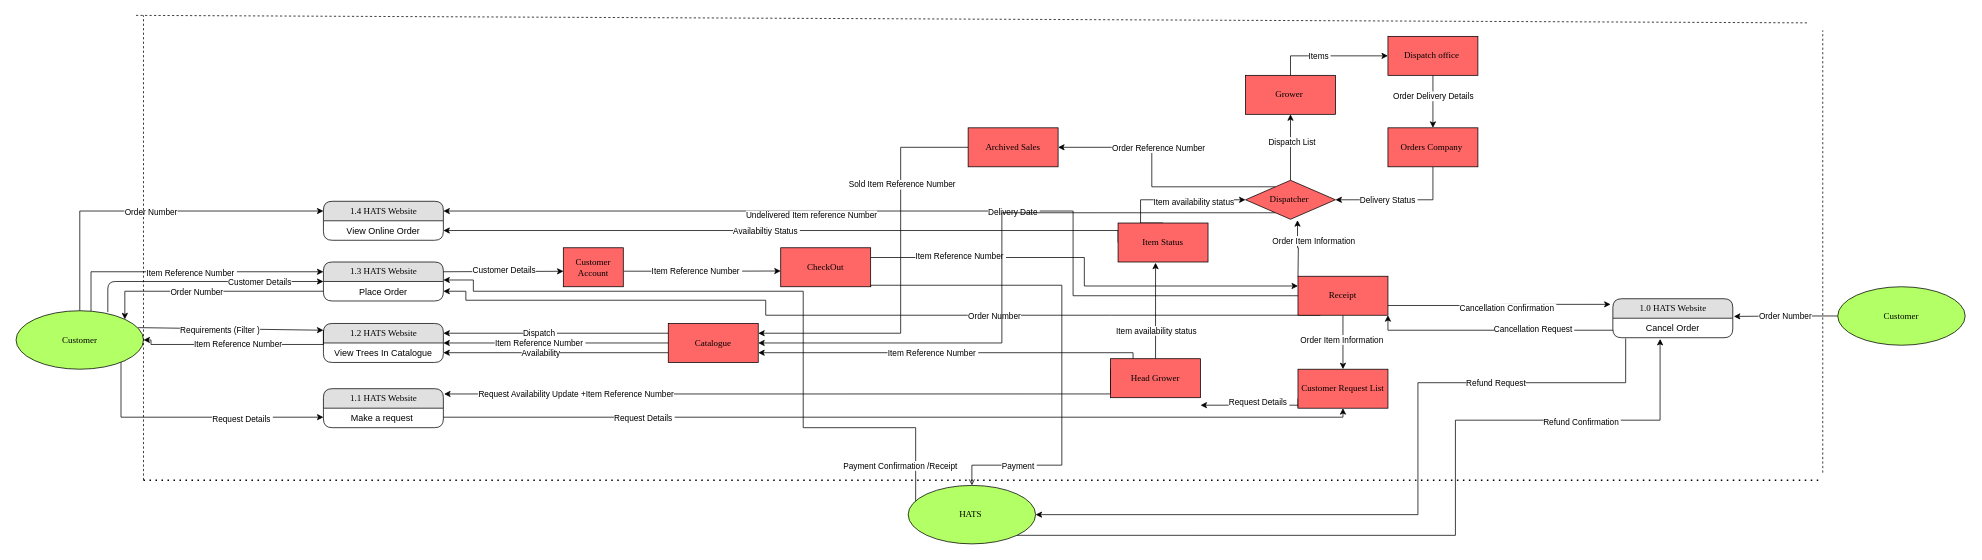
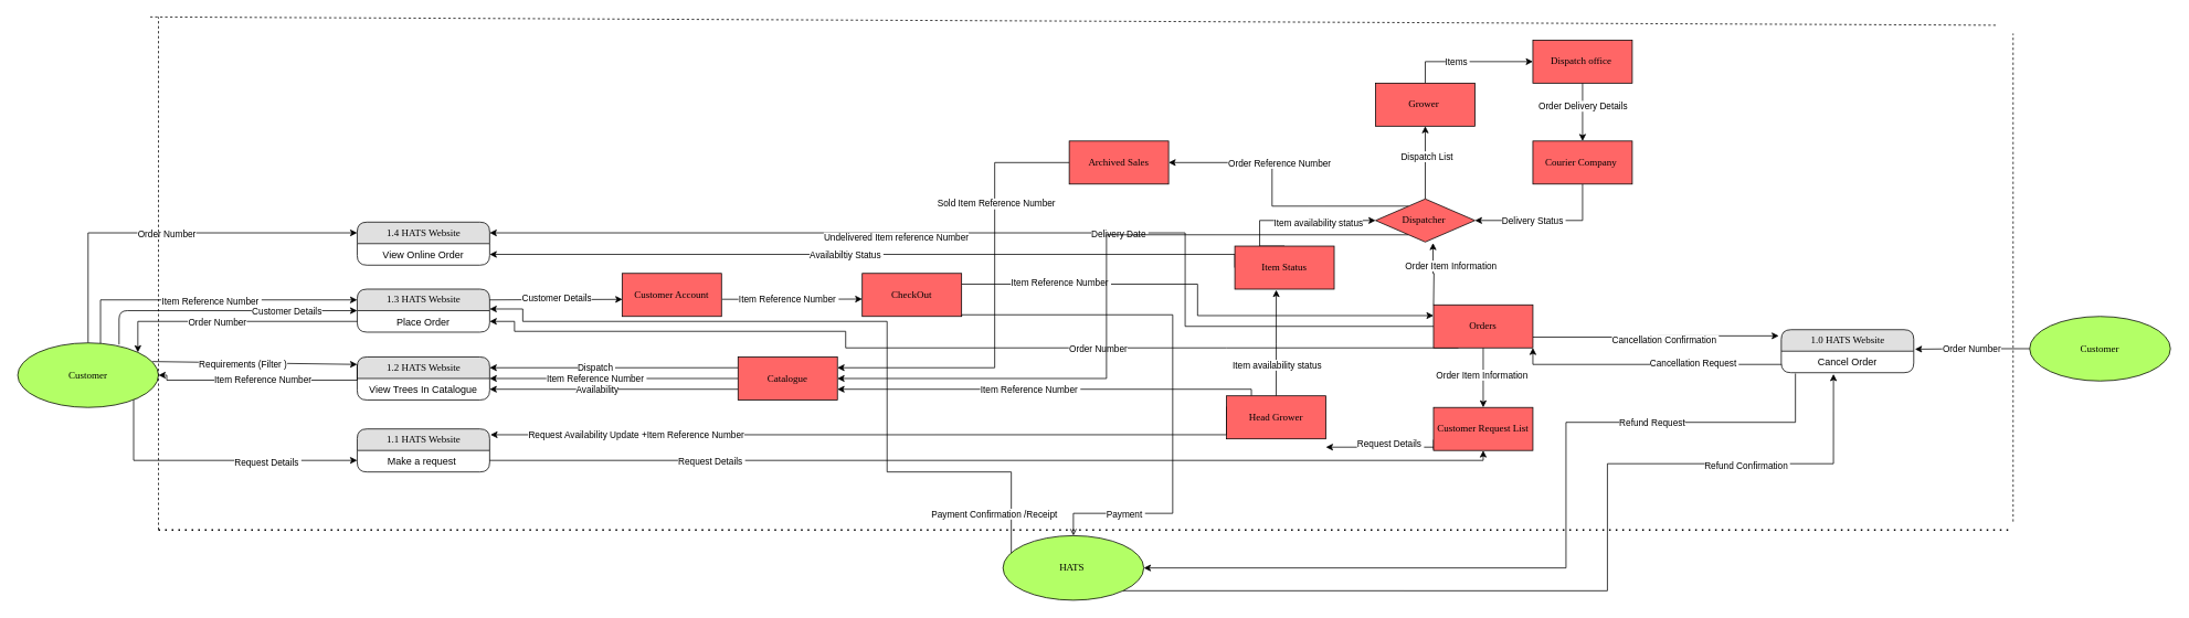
- <mxCell id="78" value="Orders Company&amp;nbsp;" style="whiteSpace=wrap;html=1;rounded=0;shadow=0;comic=0;labelBackgroundColor=none;strokeWidth=1;fontFamily=Verdana;fontSize=12;align=center;fillColor=#FF6666;" vertex="1" parent="1"><mxGeometry x="1850" y="170" width="120" height="52" as="geometry" /></mxCell>
+ <mxCell id="78" value="Courier Company&amp;nbsp;" style="whiteSpace=wrap;html=1;rounded=0;shadow=0;comic=0;labelBackgroundColor=none;strokeWidth=1;fontFamily=Verdana;fontSize=12;align=center;fillColor=#FF6666;" vertex="1" parent="1"><mxGeometry x="1850" y="170" width="120" height="52" as="geometry" /></mxCell>
- <mxCell id="35" value="Customer Account" style="whiteSpace=wrap;html=1;rounded=0;shadow=0;comic=0;labelBackgroundColor=none;strokeWidth=1;fontFamily=Verdana;fontSize=12;align=center;fillColor=#FF6666;" vertex="1" parent="1"><mxGeometry x="750" y="330" width="80" height="52" as="geometry" /></mxCell>
+ <mxCell id="35" value="Customer Account" style="whiteSpace=wrap;html=1;rounded=0;shadow=0;comic=0;labelBackgroundColor=none;strokeWidth=1;fontFamily=Verdana;fontSize=12;align=center;fillColor=#FF6666;" vertex="1" parent="1"><mxGeometry x="750" y="330" width="120" height="52" as="geometry" /></mxCell>
- <mxCell id="58" value="Receipt" style="whiteSpace=wrap;html=1;rounded=0;shadow=0;comic=0;labelBackgroundColor=none;strokeWidth=1;fontFamily=Verdana;fontSize=12;align=center;fillColor=#FF6666;" vertex="1" parent="1"><mxGeometry x="1730" y="368" width="120" height="52" as="geometry" /></mxCell>
+ <mxCell id="58" value="Orders" style="whiteSpace=wrap;html=1;rounded=0;shadow=0;comic=0;labelBackgroundColor=none;strokeWidth=1;fontFamily=Verdana;fontSize=12;align=center;fillColor=#FF6666;" vertex="1" parent="1"><mxGeometry x="1730" y="368" width="120" height="52" as="geometry" /></mxCell>
